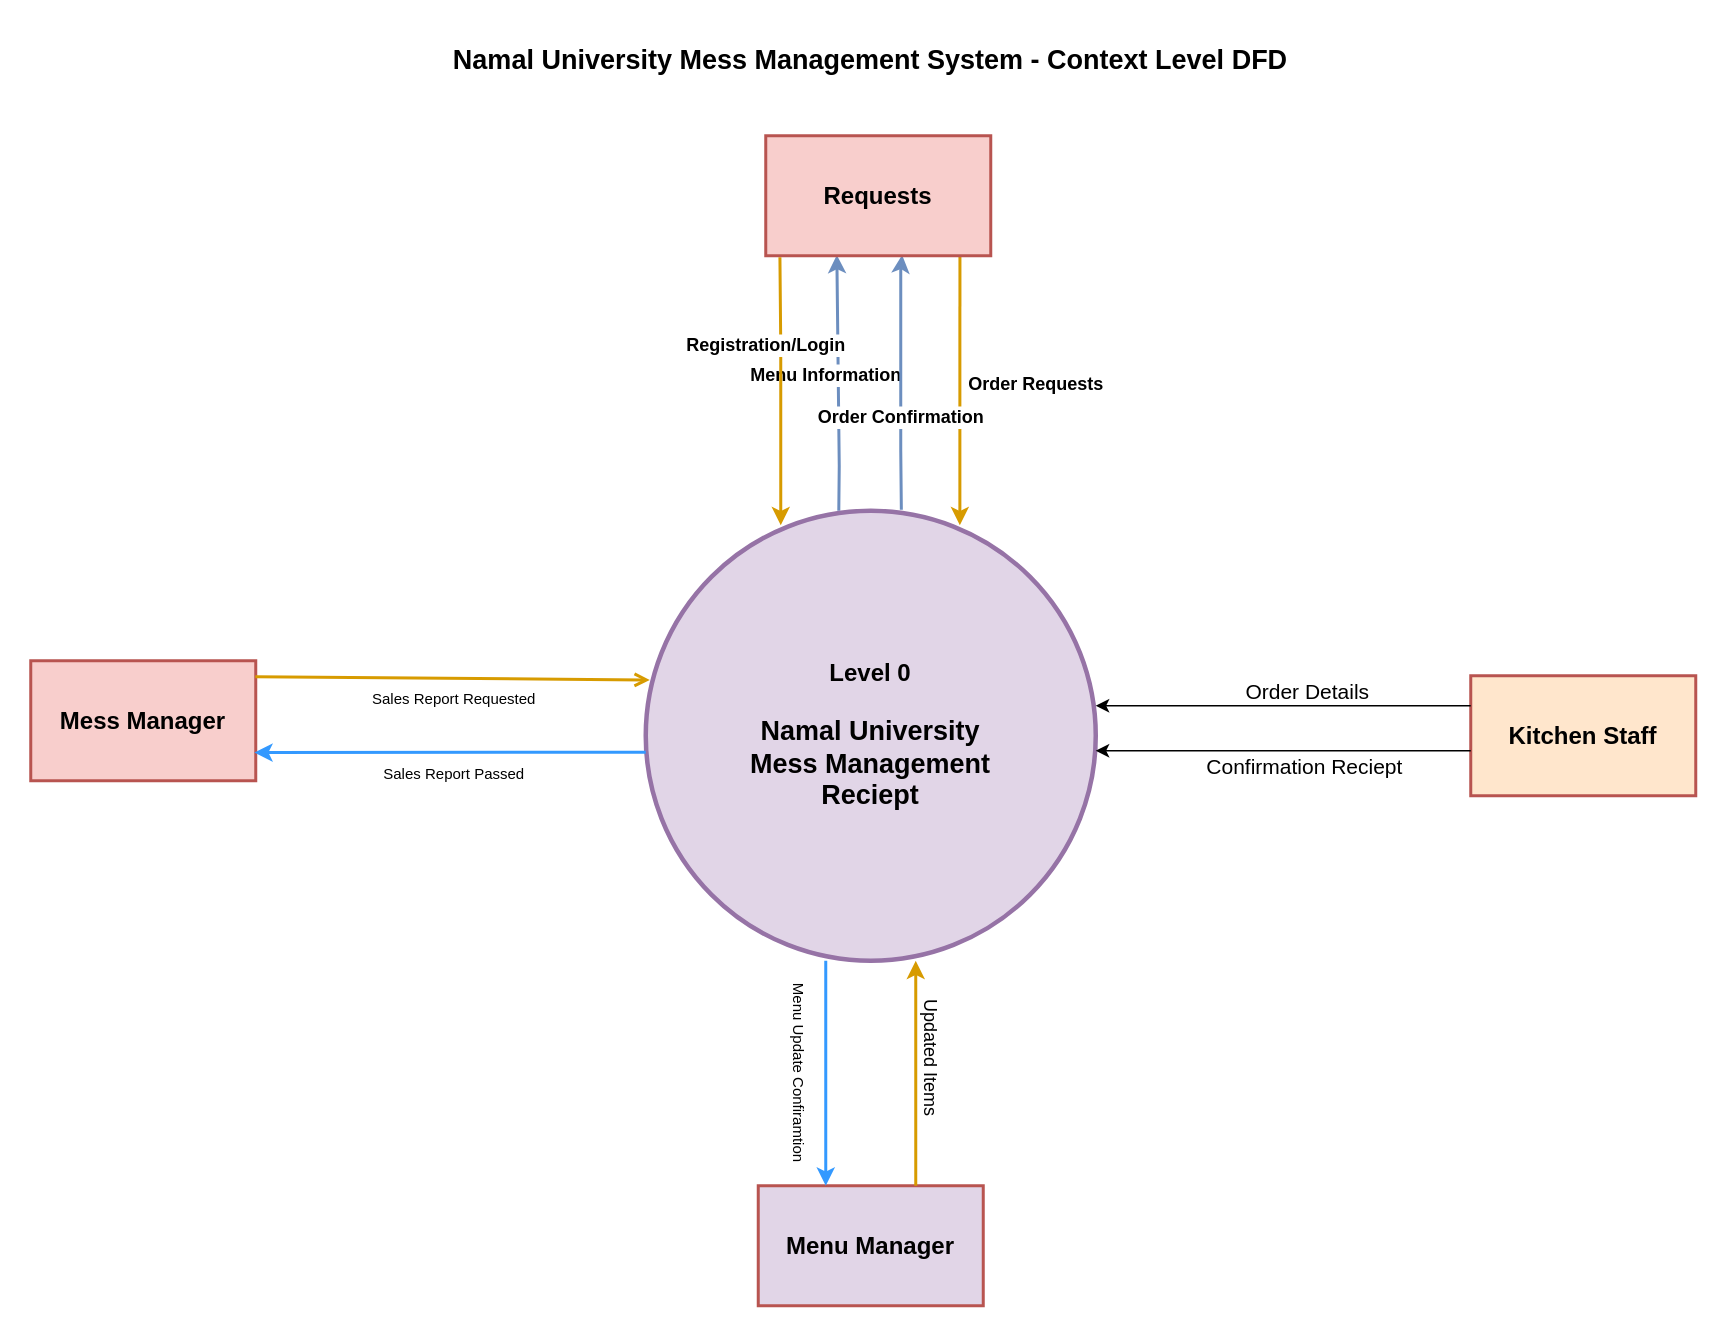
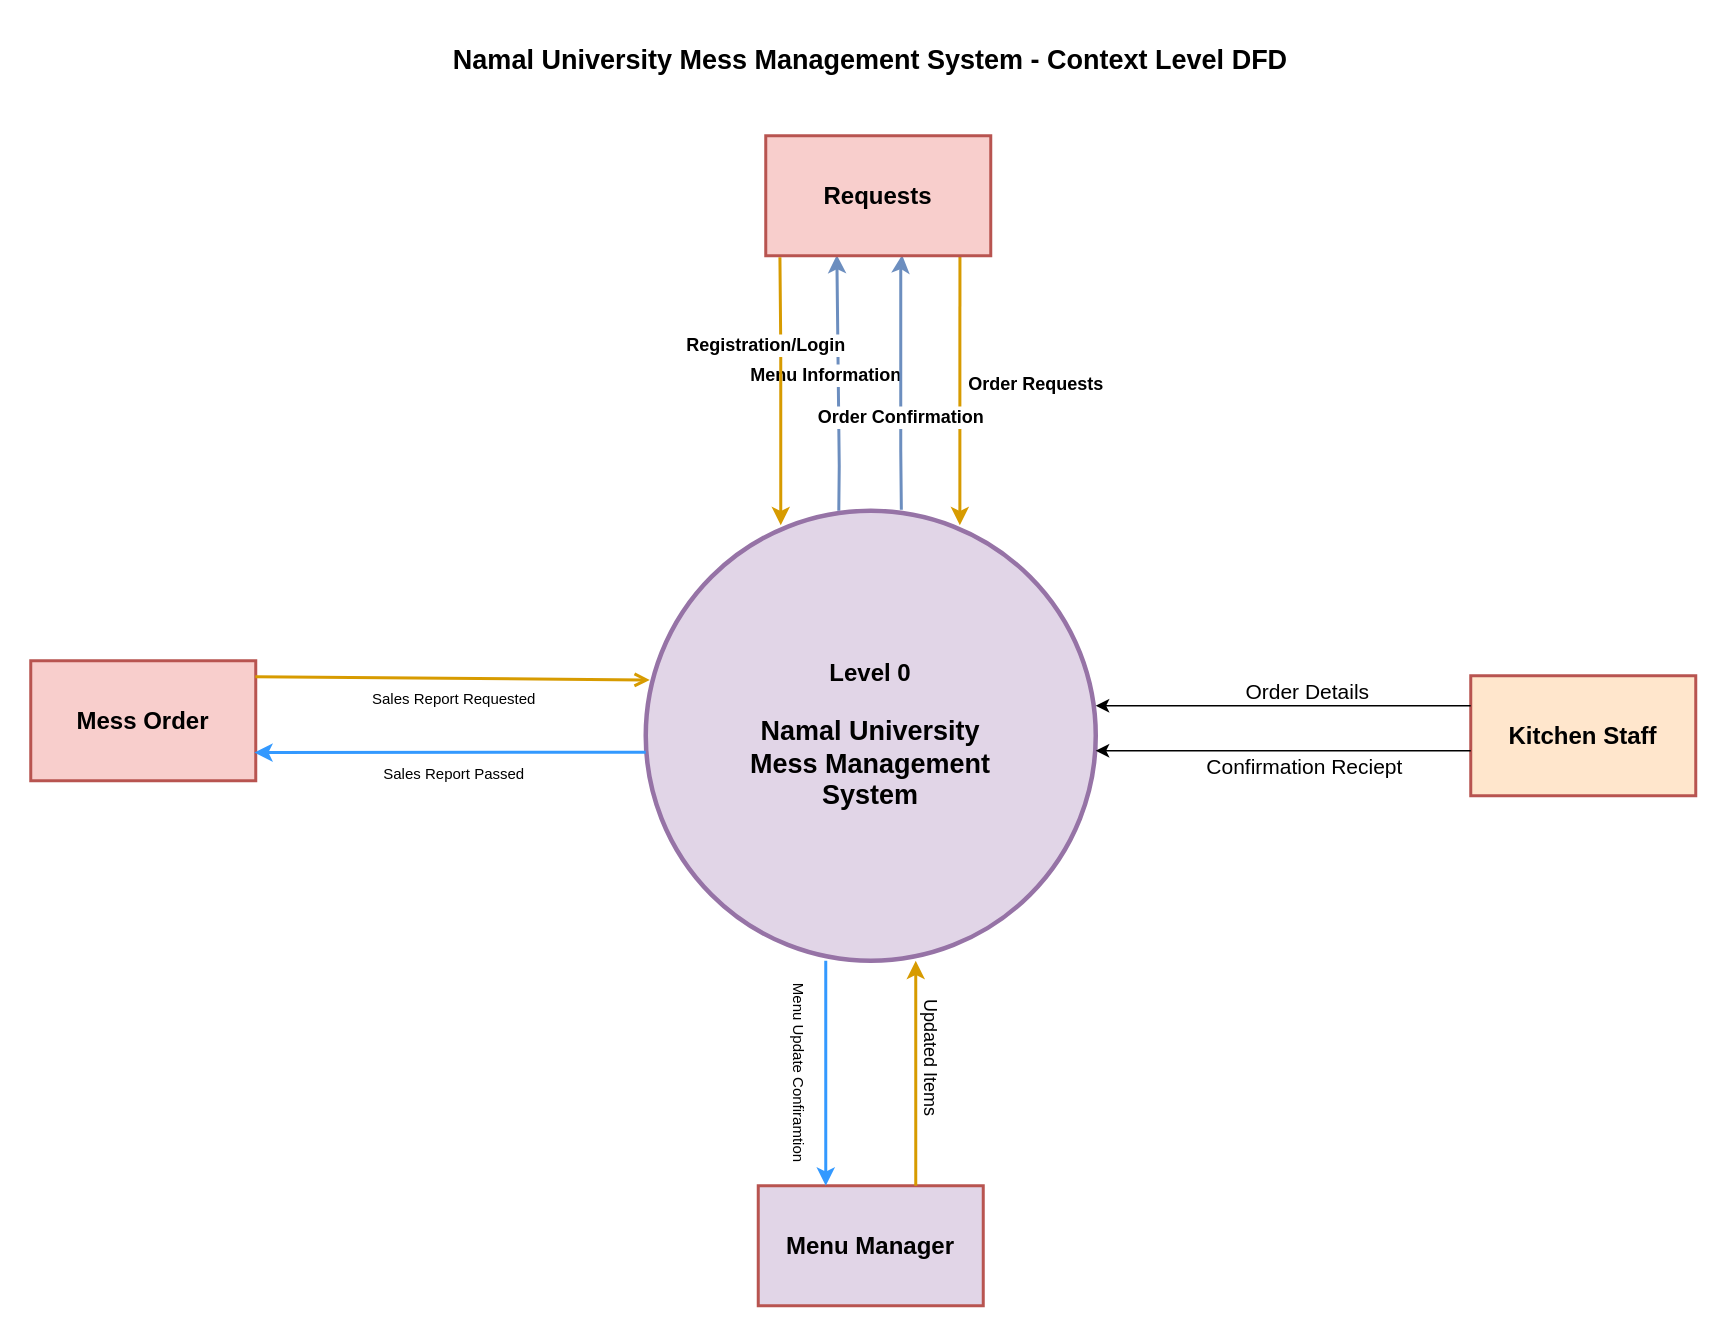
- <mxCell id="8" value="&lt;font style=&quot;font-size: 16px; color: rgb(0, 0, 0);&quot;&gt;&lt;b&gt;Mess Manager&lt;/b&gt;&lt;/font&gt;" style="rounded=0;whiteSpace=wrap;html=1;fillColor=#f8cecc;strokeColor=#b85450;strokeWidth=2;" parent="1" vertex="1"><mxGeometry x="20" y="440" width="150" height="80" as="geometry" /></mxCell>
+ <mxCell id="8" value="&lt;font style=&quot;font-size: 16px; color: rgb(0, 0, 0);&quot;&gt;&lt;b&gt;Mess Order&lt;/b&gt;&lt;/font&gt;" style="rounded=0;whiteSpace=wrap;html=1;fillColor=#f8cecc;strokeColor=#b85450;strokeWidth=2;" parent="1" vertex="1"><mxGeometry x="20" y="440" width="150" height="80" as="geometry" /></mxCell>
- <mxCell id="6" value="&lt;font style=&quot;font-size: 16px; color: rgb(0, 0, 0);&quot;&gt;&lt;b&gt;Level 0&lt;/b&gt;&lt;br&gt;&lt;br&gt;&lt;font style=&quot;font-size: 18px;&quot;&gt;&lt;b&gt;Namal University&lt;br&gt;Mess Management&lt;br&gt;Reciept&lt;/b&gt;&lt;/font&gt;&lt;/font&gt;" style="ellipse;whiteSpace=wrap;html=1;aspect=fixed;fillColor=#e1d5e7;strokeColor=#9673a6;strokeWidth=3;" parent="1" vertex="1"><mxGeometry x="430" y="340" width="300" height="300" as="geometry" /></mxCell>
+ <mxCell id="6" value="&lt;font style=&quot;font-size: 16px; color: rgb(0, 0, 0);&quot;&gt;&lt;b&gt;Level 0&lt;/b&gt;&lt;br&gt;&lt;br&gt;&lt;font style=&quot;font-size: 18px;&quot;&gt;&lt;b&gt;Namal University&lt;br&gt;Mess Management&lt;br&gt;System&lt;/b&gt;&lt;/font&gt;&lt;/font&gt;" style="ellipse;whiteSpace=wrap;html=1;aspect=fixed;fillColor=#e1d5e7;strokeColor=#9673a6;strokeWidth=3;" parent="1" vertex="1"><mxGeometry x="430" y="340" width="300" height="300" as="geometry" /></mxCell>
